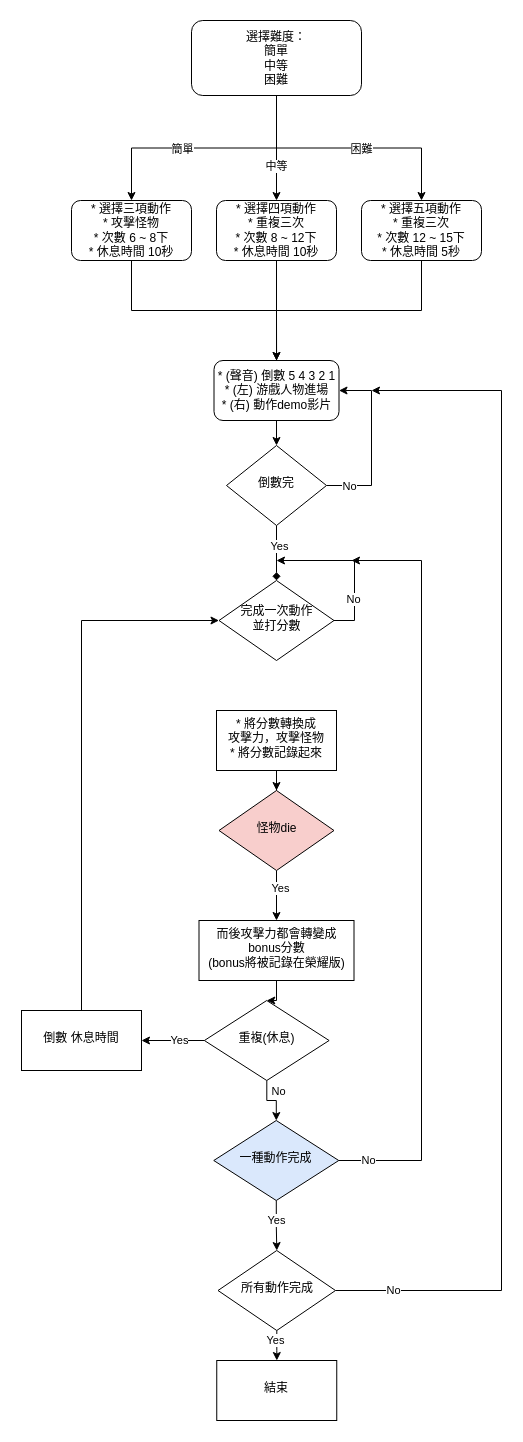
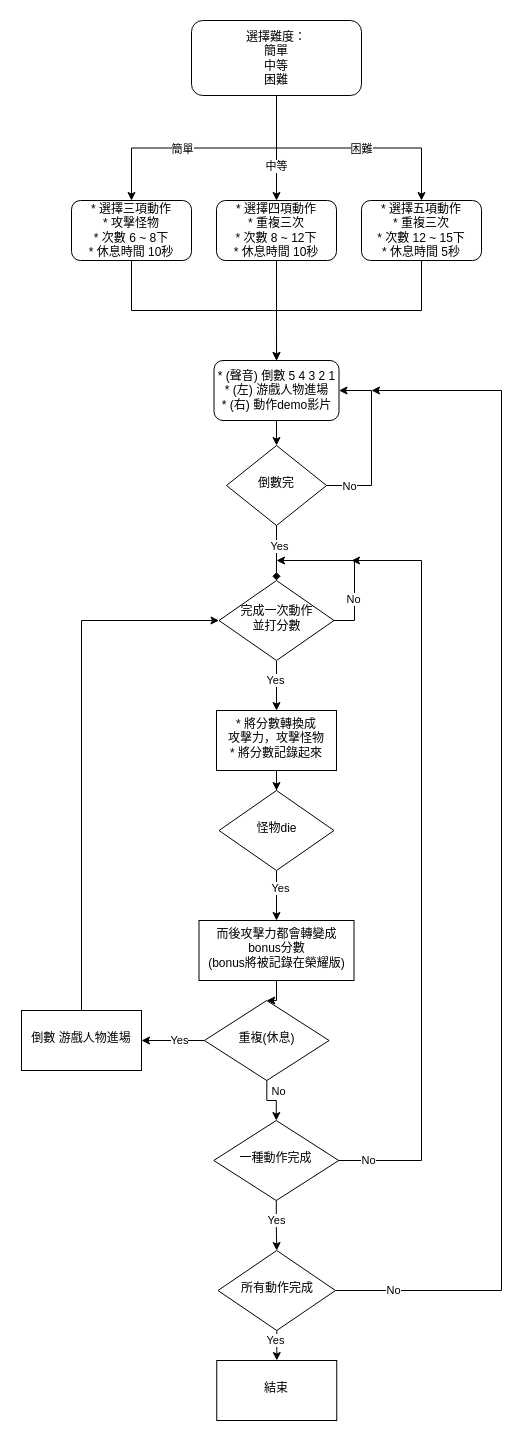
+ <mxCell id="24" value="" style="edgeStyle=orthogonalEdgeStyle;rounded=0;orthogonalLoop=1;jettySize=auto;html=1;" edge="1" parent="1" source="26" target="28"><mxGeometry relative="1" as="geometry" /></mxCell>
+ <mxCell id="25" value="Yes" style="edgeLabel;html=1;align=center;verticalAlign=middle;resizable=0;points=[];" vertex="1" connectable="0" parent="24"><mxGeometry x="-0.236" y="-2" relative="1" as="geometry"><mxPoint as="offset" /></mxGeometry></mxCell>
- <mxCell id="31" value="怪物die" style="rhombus;whiteSpace=wrap;html=1;shadow=0;strokeWidth=1;spacing=6;spacingTop=-4;fillColor=#f8cecc;" vertex="1" parent="1"><mxGeometry x="218.5" y="790" width="115" height="80" as="geometry" /></mxCell>
+ <mxCell id="31" value="怪物die" style="rhombus;whiteSpace=wrap;html=1;shadow=0;strokeWidth=1;spacing=6;spacingTop=-4;" vertex="1" parent="1"><mxGeometry x="218.5" y="790" width="115" height="80" as="geometry" /></mxCell>
- <mxCell id="51" value="倒數 休息時間" style="whiteSpace=wrap;html=1;shadow=0;strokeWidth=1;spacing=6;spacingTop=-4;" vertex="1" parent="1"><mxGeometry x="20.995" y="1010" width="120" height="60" as="geometry" /></mxCell>
+ <mxCell id="51" value="倒數 游戲人物進場" style="whiteSpace=wrap;html=1;shadow=0;strokeWidth=1;spacing=6;spacingTop=-4;" vertex="1" parent="1"><mxGeometry x="20.995" y="1010" width="120" height="60" as="geometry" /></mxCell>
- <mxCell id="38" value="一種動作完成" style="rhombus;whiteSpace=wrap;html=1;shadow=0;strokeWidth=1;spacing=6;spacingTop=-4;fillColor=#dae8fc;" vertex="1" parent="1"><mxGeometry x="213.25" y="1120" width="125" height="80" as="geometry" /></mxCell>
+ <mxCell id="38" value="一種動作完成" style="rhombus;whiteSpace=wrap;html=1;shadow=0;strokeWidth=1;spacing=6;spacingTop=-4;" vertex="1" parent="1"><mxGeometry x="213.25" y="1120" width="125" height="80" as="geometry" /></mxCell>
